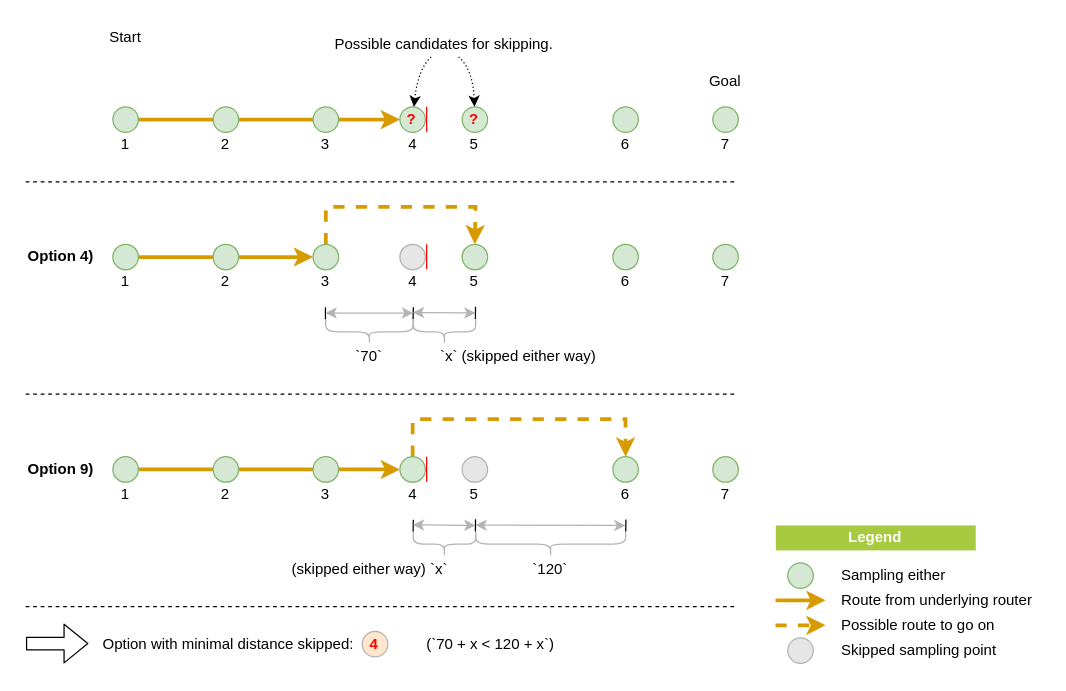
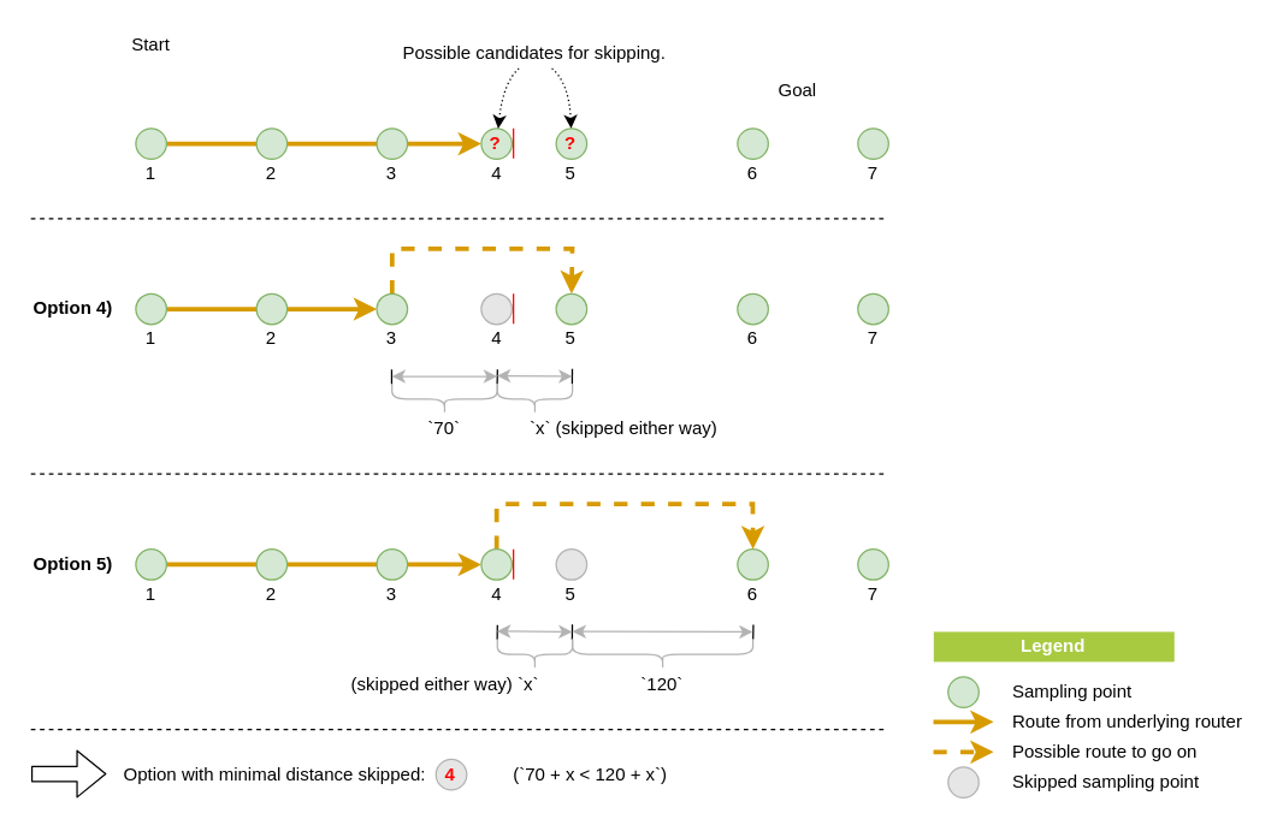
- <mxCell id="8" value="Goal" style="text;html=1;strokeColor=none;fillColor=none;align=center;verticalAlign=middle;whiteSpace=wrap;rounded=0;" parent="1" vertex="1"><mxGeometry x="560.11" y="55" width="40" height="20" as="geometry" /></mxCell>
+ <mxCell id="8" value="Goal" style="text;html=1;strokeColor=none;fillColor=none;align=center;verticalAlign=middle;whiteSpace=wrap;rounded=0;" parent="1" vertex="1"><mxGeometry x="510.11" y="50" width="40" height="20" as="geometry" /></mxCell>
- <mxCell id="92" value="Option 9)" style="text;html=1;strokeColor=none;fillColor=none;align=left;verticalAlign=middle;whiteSpace=wrap;rounded=0;fontStyle=1" parent="1" vertex="1"><mxGeometry x="20" y="365" width="60" height="20" as="geometry" /></mxCell>
+ <mxCell id="92" value="Option 5)" style="text;html=1;strokeColor=none;fillColor=none;align=left;verticalAlign=middle;whiteSpace=wrap;rounded=0;fontStyle=1" parent="1" vertex="1"><mxGeometry x="20" y="365" width="60" height="20" as="geometry" /></mxCell>
- <mxCell id="25" value="Sampling either" style="text;html=1;strokeColor=none;fillColor=none;align=left;verticalAlign=middle;whiteSpace=wrap;rounded=0;" parent="1" vertex="1"><mxGeometry x="670.74" y="449.97" width="159.37" height="20" as="geometry" /></mxCell>
+ <mxCell id="25" value="Sampling point" style="text;html=1;strokeColor=none;fillColor=none;align=left;verticalAlign=middle;whiteSpace=wrap;rounded=0;" parent="1" vertex="1"><mxGeometry x="670.74" y="449.97" width="159.37" height="20" as="geometry" /></mxCell>
- <mxCell id="87" value="4" style="ellipse;whiteSpace=wrap;html=1;aspect=fixed;fillColor=#ffe6cc;strokeColor=#B3B3B3;rotation=0;fontStyle=1;fontColor=#FF0000;" parent="1" vertex="1"><mxGeometry x="289.37" y="504.79" width="20.42" height="20.42" as="geometry" /></mxCell>
+ <mxCell id="87" value="4" style="ellipse;whiteSpace=wrap;html=1;aspect=fixed;fillColor=#E6E6E6;strokeColor=#B3B3B3;rotation=0;fontStyle=1;fontColor=#FF0000;" parent="1" vertex="1"><mxGeometry x="289.37" y="504.79" width="20.42" height="20.42" as="geometry" /></mxCell>
